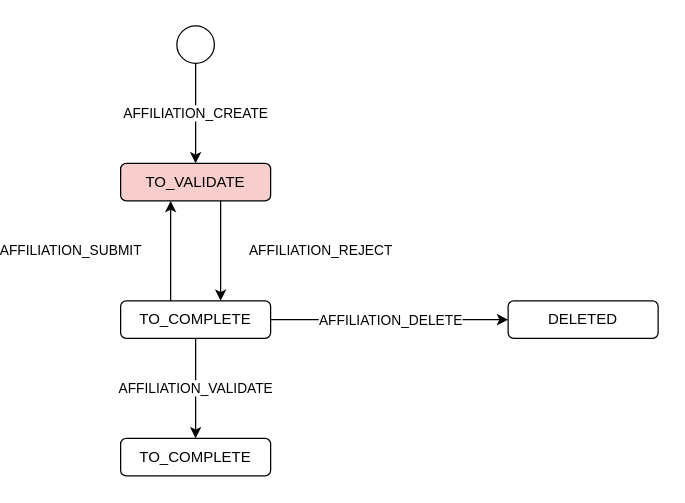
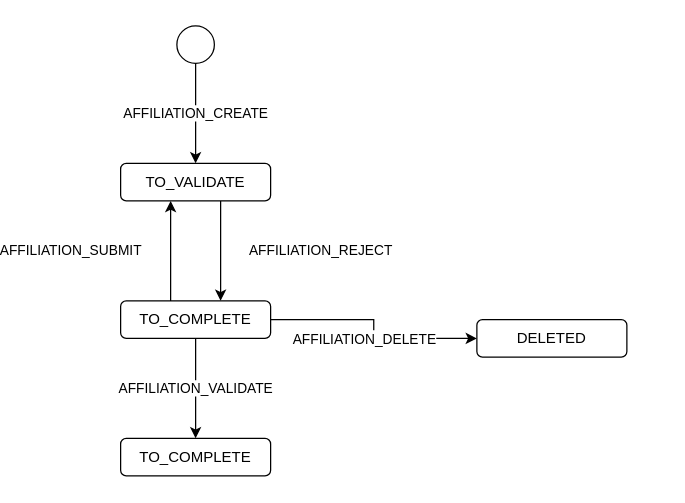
- <mxCell id="3" value="TO_VALIDATE" style="rounded=1;whiteSpace=wrap;html=1;fillColor=#f8cecc;" vertex="1" parent="1"><mxGeometry x="20" y="130" width="120" height="30" as="geometry" /></mxCell>
+ <mxCell id="3" value="TO_VALIDATE" style="rounded=1;whiteSpace=wrap;html=1;" vertex="1" parent="1"><mxGeometry x="20" y="130" width="120" height="30" as="geometry" /></mxCell>
- <mxCell id="12" value="DELETED" style="rounded=1;whiteSpace=wrap;html=1;" vertex="1" parent="1"><mxGeometry x="330" y="240" width="120" height="30" as="geometry" /></mxCell>
+ <mxCell id="12" value="DELETED" style="rounded=1;whiteSpace=wrap;html=1;" vertex="1" parent="1"><mxGeometry x="305" y="255" width="120" height="30" as="geometry" /></mxCell>
